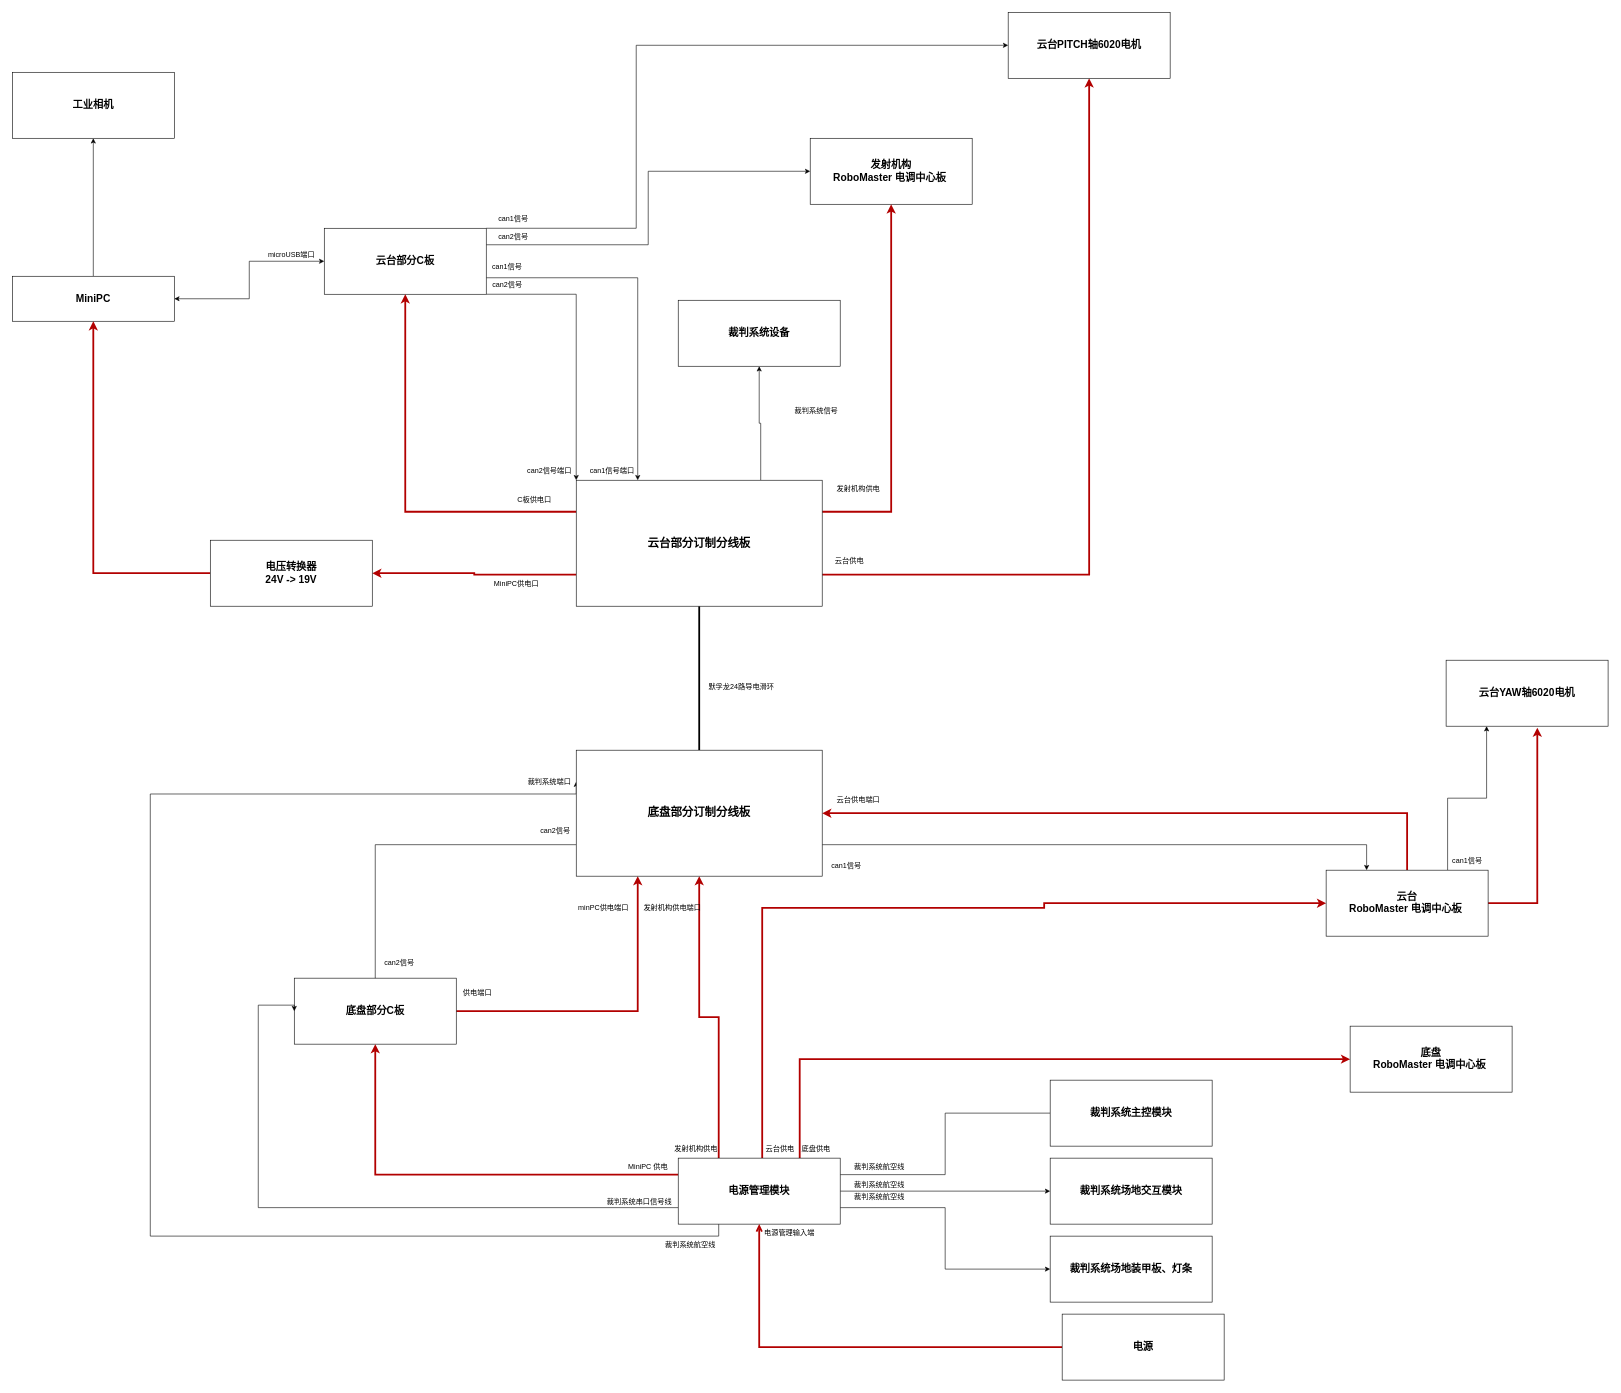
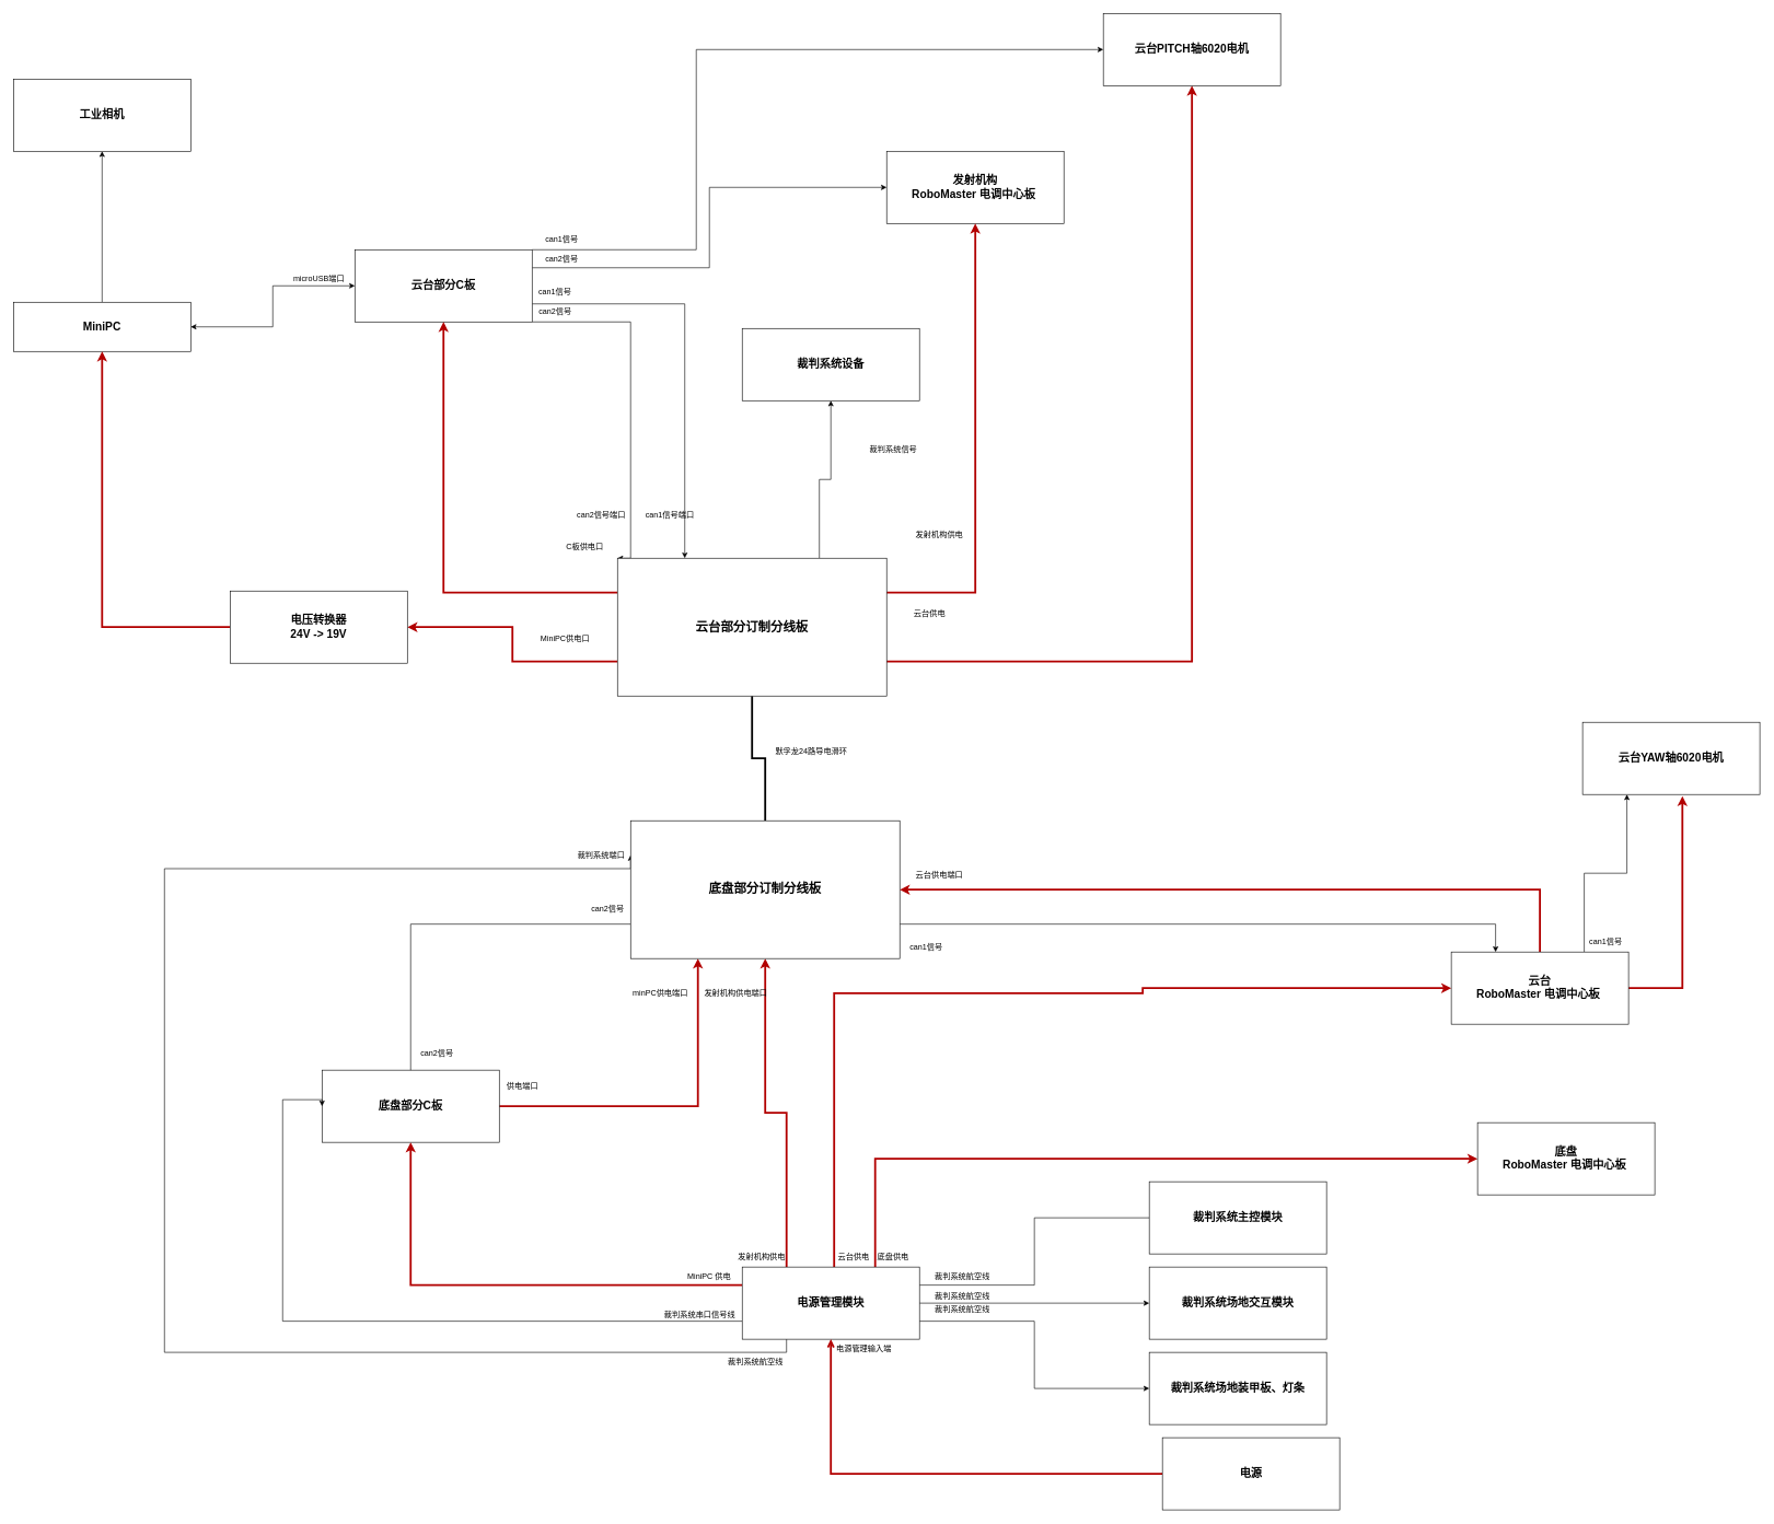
- <mxCell id="42" value="&lt;font style=&quot;font-size: 19px;&quot;&gt;&lt;b&gt;云台部分订制分线板&lt;/b&gt;&lt;/font&gt;" style="rounded=0;whiteSpace=wrap;html=1;" vertex="1" parent="1"><mxGeometry x="960" y="800" width="410" height="210" as="geometry" /></mxCell>
+ <mxCell id="42" value="&lt;font style=&quot;font-size: 19px;&quot;&gt;&lt;b&gt;云台部分订制分线板&lt;/b&gt;&lt;/font&gt;" style="rounded=0;whiteSpace=wrap;html=1;" vertex="1" parent="1"><mxGeometry x="940" y="850" width="410" height="210" as="geometry" /></mxCell>
